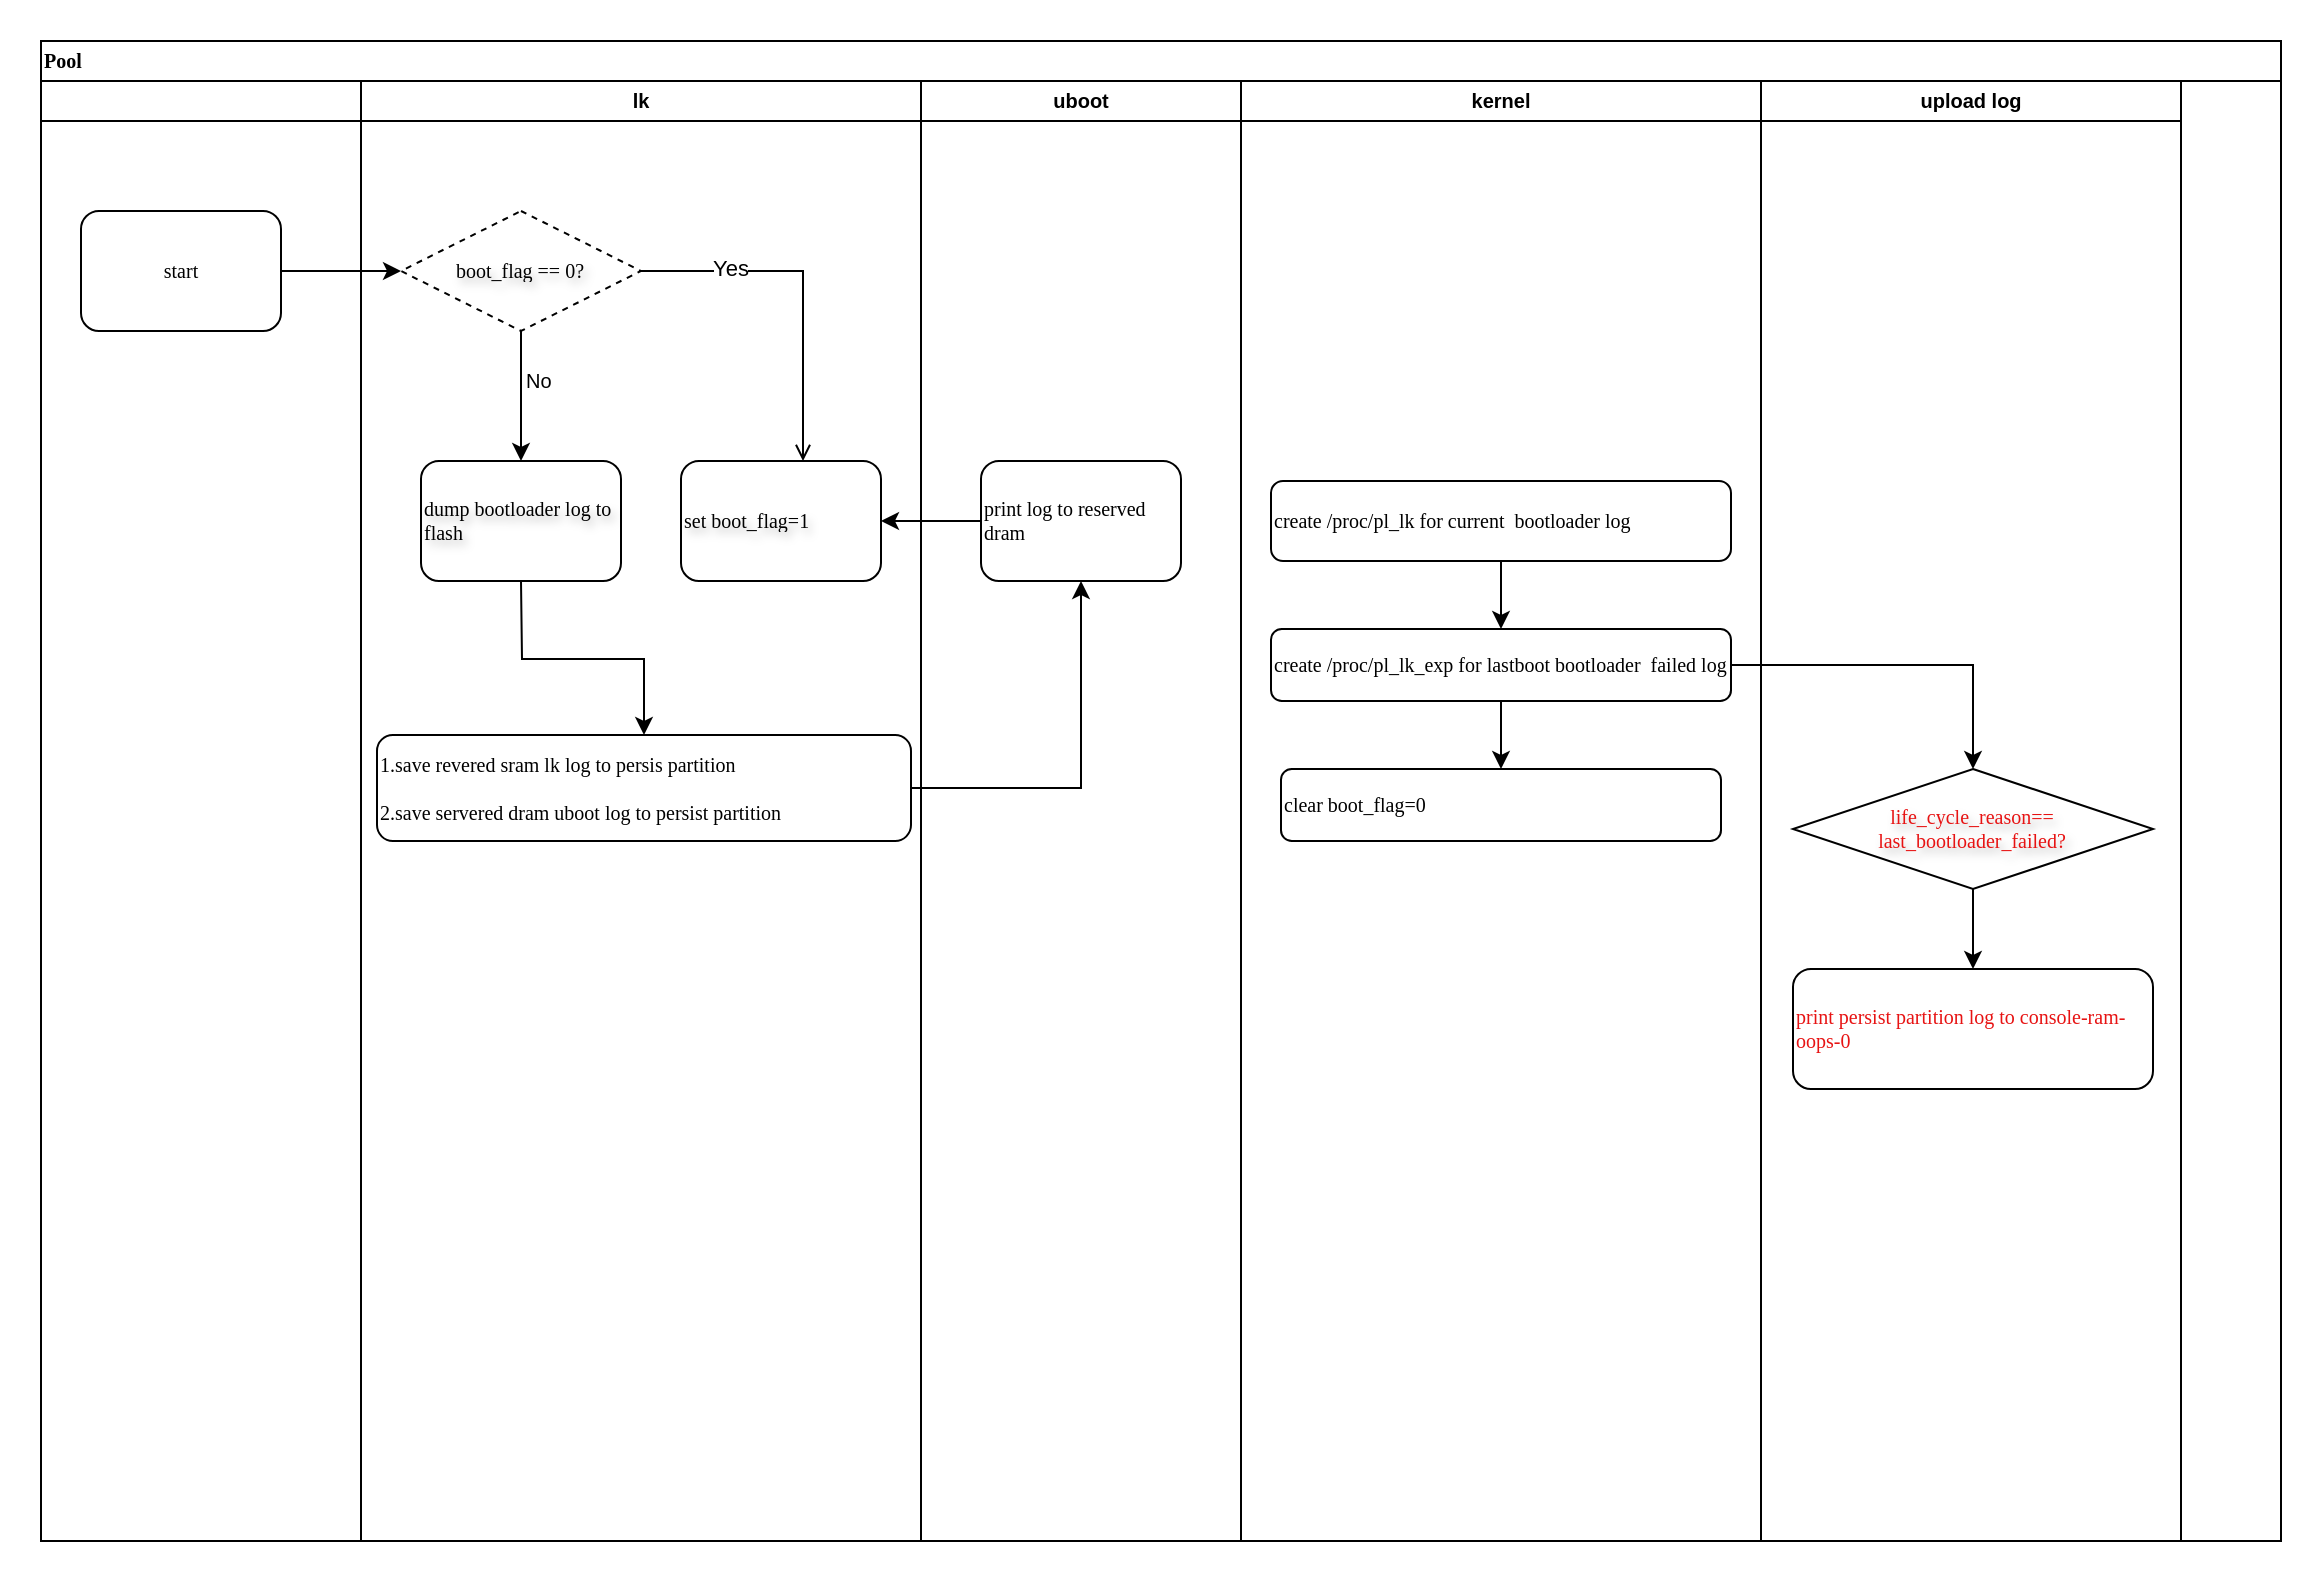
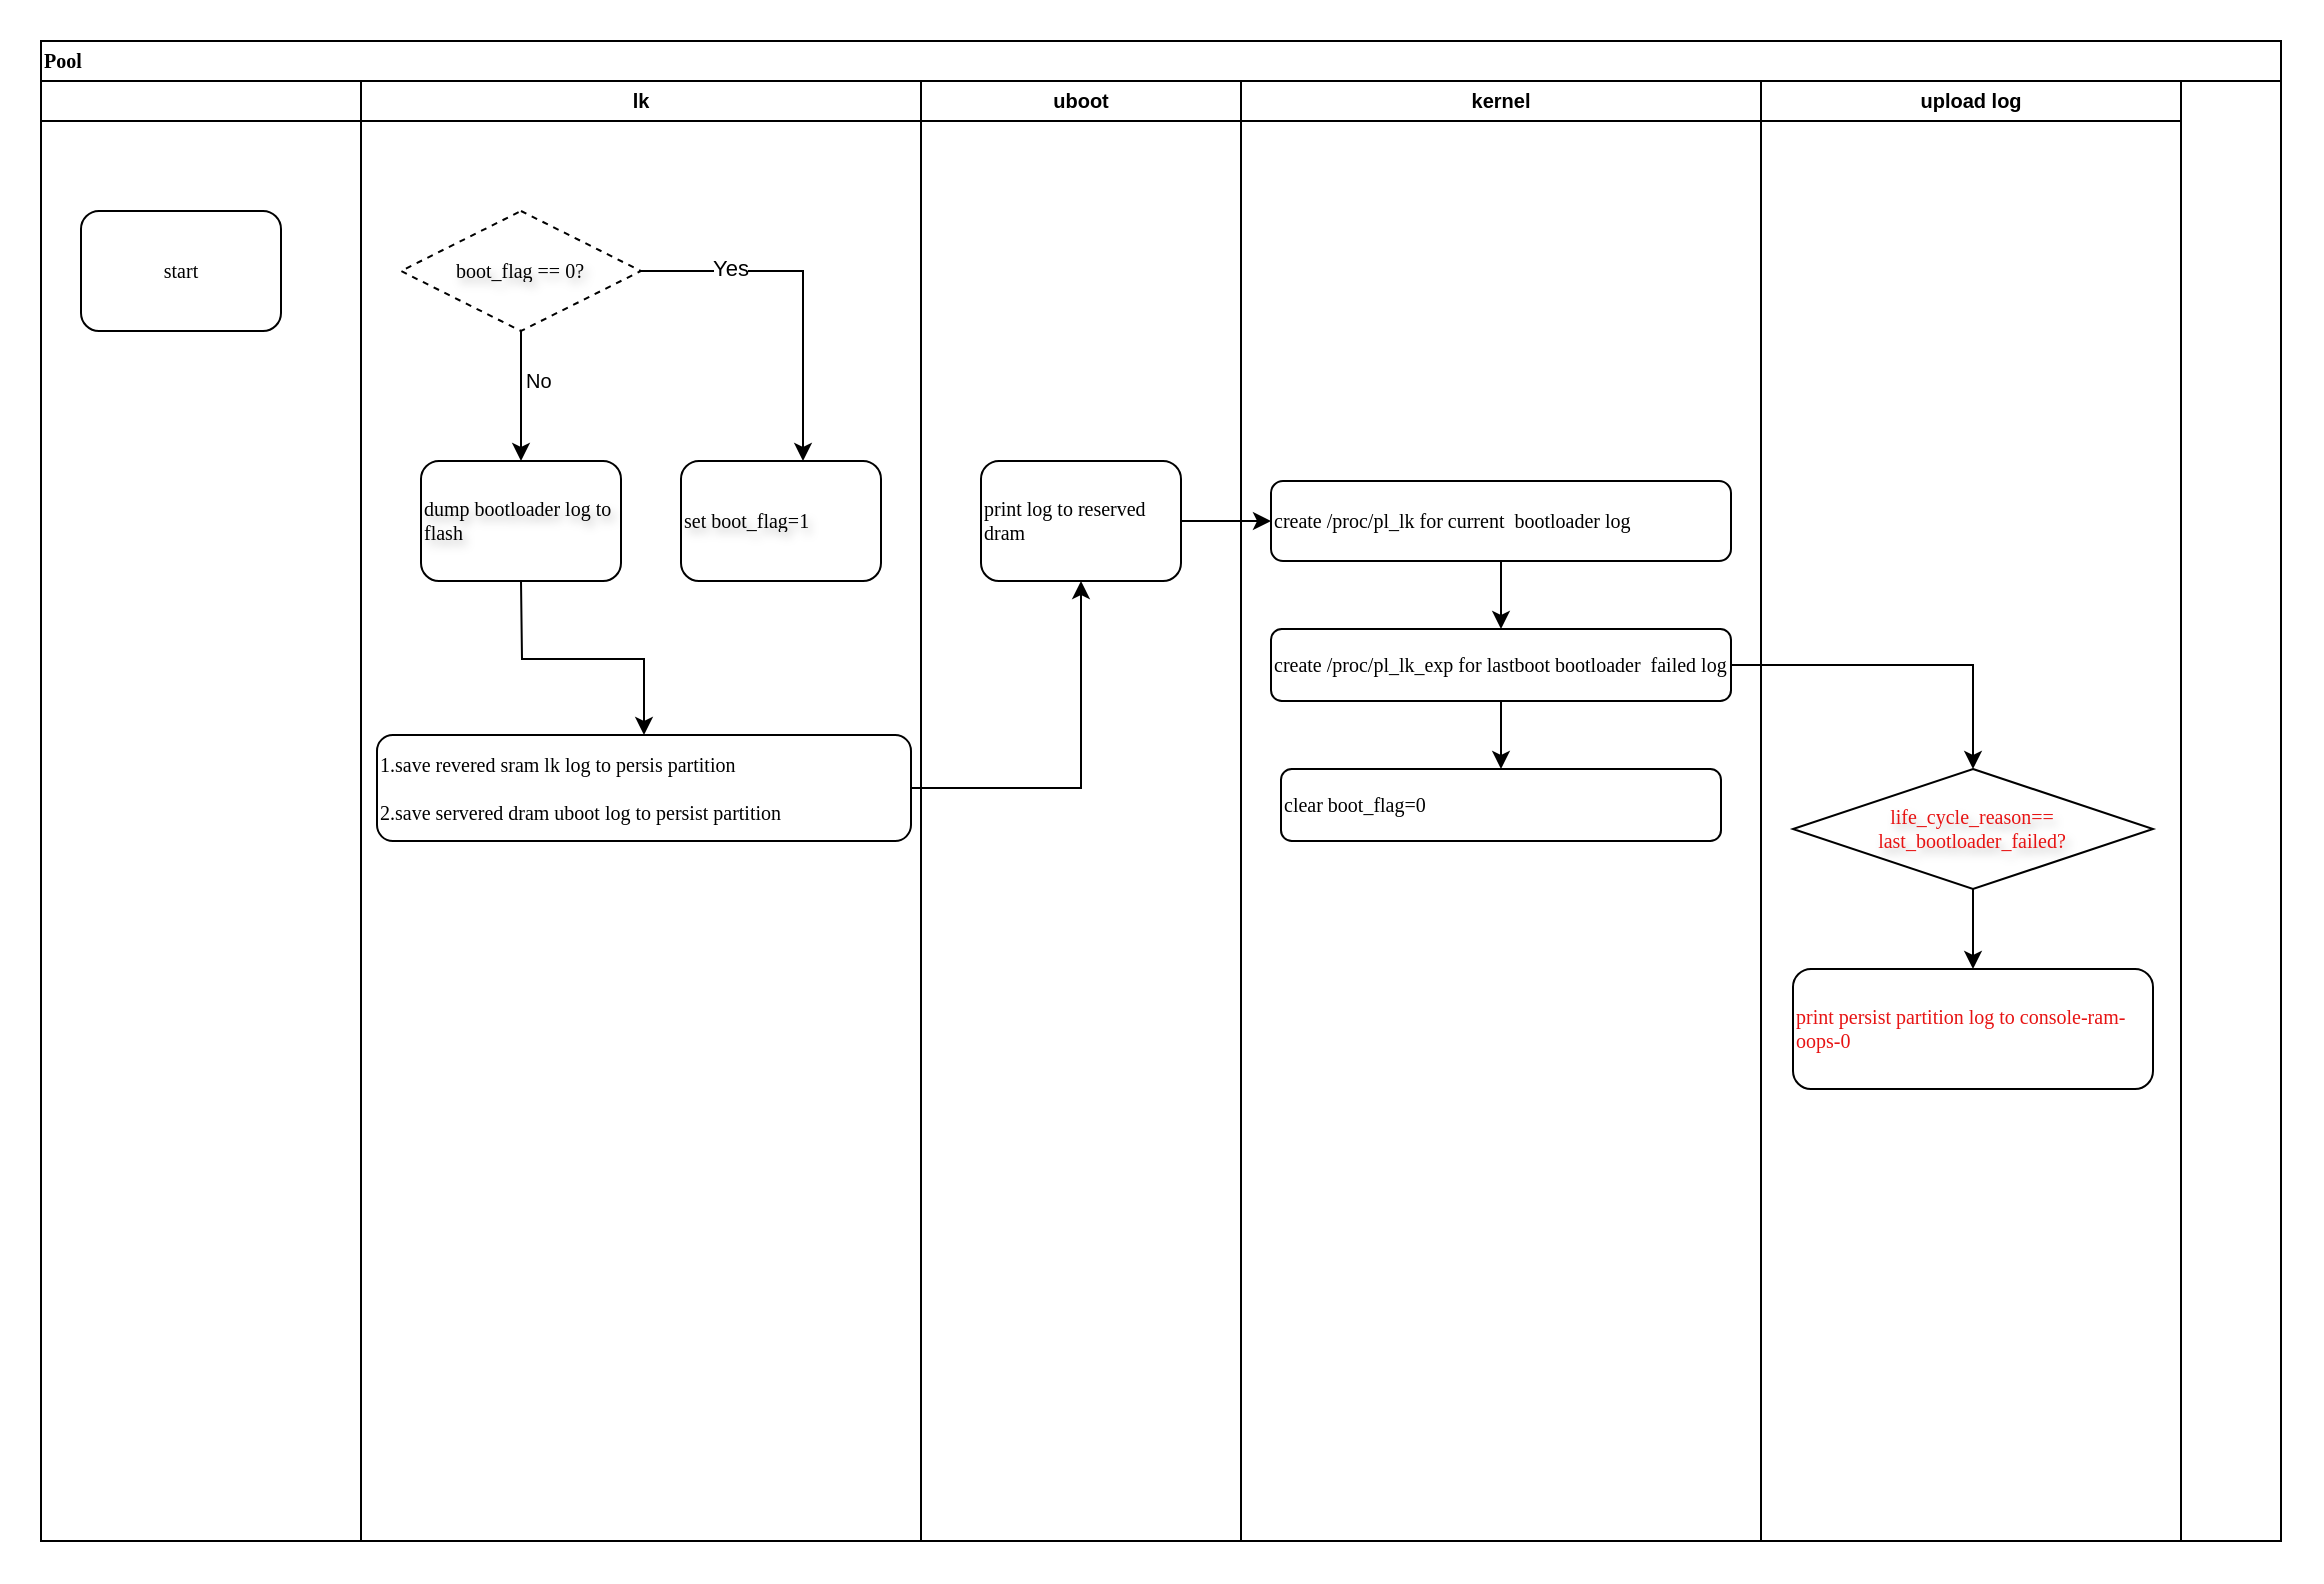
- <mxCell id="27" value="" style="edgeStyle=orthogonalEdgeStyle;rounded=0;orthogonalLoop=1;jettySize=auto;html=1;align=left;fontSize=10;" edge="1" parent="2" source="4" target="8"><mxGeometry relative="1" as="geometry" /></mxCell>
- <mxCell id="11" style="edgeStyle=orthogonalEdgeStyle;rounded=0;orthogonalLoop=1;jettySize=auto;html=1;exitX=1;exitY=0.5;exitDx=0;exitDy=0;entryX=0.61;entryY=0;entryDx=0;entryDy=0;entryPerimeter=0;align=left;fontSize=10;endArrow=open;" edge="1" parent="5" source="8" target="10"><mxGeometry relative="1" as="geometry" /></mxCell>
+ <mxCell id="11" style="edgeStyle=orthogonalEdgeStyle;rounded=0;orthogonalLoop=1;jettySize=auto;html=1;exitX=1;exitY=0.5;exitDx=0;exitDy=0;entryX=0.61;entryY=0;entryDx=0;entryDy=0;entryPerimeter=0;align=left;fontSize=10;" edge="1" parent="5" source="8" target="10"><mxGeometry relative="1" as="geometry" /></mxCell>
- <mxCell id="28" value="" style="edgeStyle=orthogonalEdgeStyle;rounded=0;orthogonalLoop=1;jettySize=auto;html=1;" edge="1" parent="2" source="16" target="10"><mxGeometry relative="1" as="geometry" /></mxCell>
+ <mxCell id="28" value="" style="edgeStyle=orthogonalEdgeStyle;rounded=0;orthogonalLoop=1;jettySize=auto;html=1;" edge="1" parent="2" source="16" target="19"><mxGeometry relative="1" as="geometry" /></mxCell>
